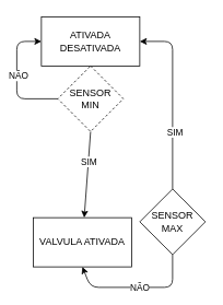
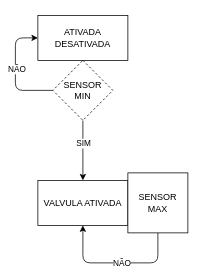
- <mxCell id="10" style="edgeStyle=none;html=1;exitX=0.5;exitY=0;exitDx=0;exitDy=0;entryX=1;entryY=0.5;entryDx=0;entryDy=0;" edge="1" parent="1" source="14" target="8"><mxGeometry relative="1" as="geometry"><mxPoint x="210.333" y="50" as="targetPoint" /><Array as="points"><mxPoint x="210" y="50" /></Array></mxGeometry></mxCell>
- <mxCell id="11" value="SIM" style="edgeLabel;html=1;align=center;verticalAlign=middle;resizable=0;points=[];" vertex="1" connectable="0" parent="10"><mxGeometry x="-0.367" y="-2" relative="1" as="geometry"><mxPoint as="offset" /></mxGeometry></mxCell>
- <mxCell id="14" value="SENSOR&lt;br&gt;MAX" style="rhombus;whiteSpace=wrap;html=1;" vertex="1" parent="1"><mxGeometry x="170" y="230" width="80" height="80" as="geometry" /></mxCell>
+ <mxCell id="14" value="SENSOR&lt;br&gt;MAX" style="whiteSpace=wrap;html=1;rounded=0;" vertex="1" parent="1"><mxGeometry x="170" y="230" width="80" height="80" as="geometry" /></mxCell>
- <mxCell id="9" value="VALVULA ATIVADA" style="rounded=0;whiteSpace=wrap;html=1;" vertex="1" parent="1"><mxGeometry x="40" y="265" width="120" height="60" as="geometry" /></mxCell>
+ <mxCell id="9" value="VALVULA ATIVADA" style="rounded=0;whiteSpace=wrap;html=1;" vertex="1" parent="1"><mxGeometry x="50" y="240" width="120" height="60" as="geometry" /></mxCell>
